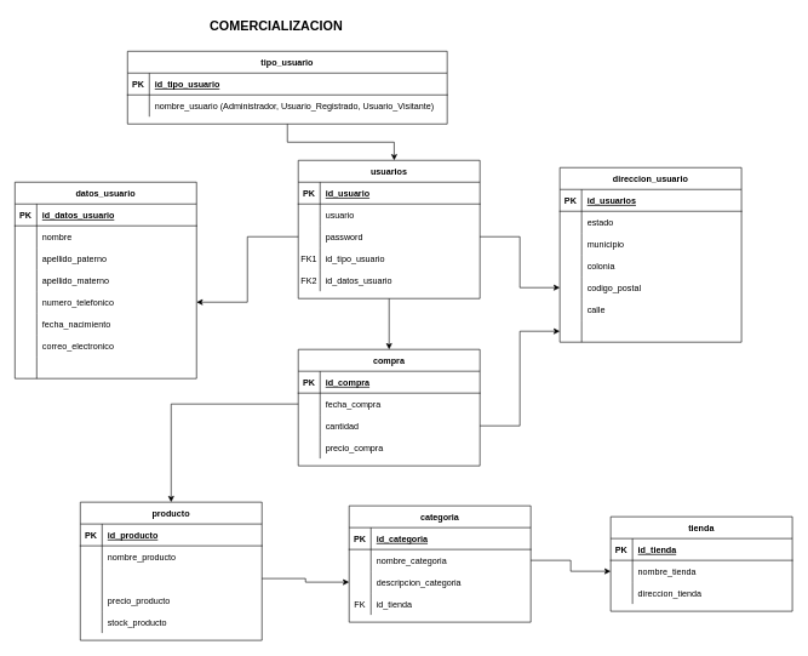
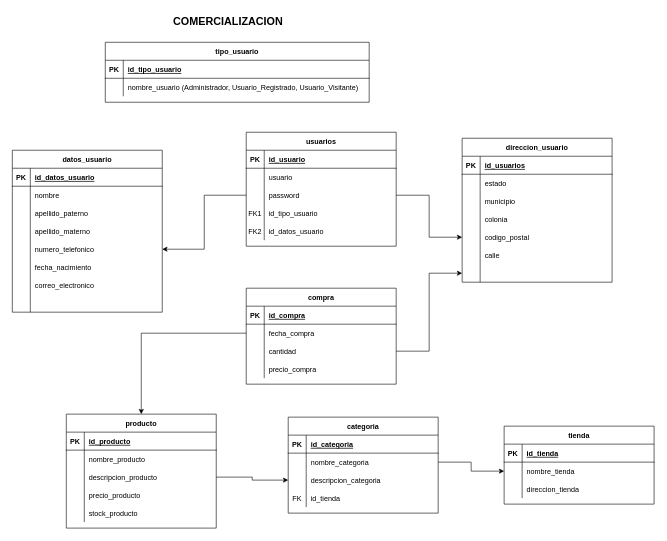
- <mxCell id="19" style="edgeStyle=orthogonalEdgeStyle;rounded=0;orthogonalLoop=1;jettySize=auto;html=1;exitX=0.5;exitY=1;exitDx=0;exitDy=0;entryX=0.528;entryY=0;entryDx=0;entryDy=0;entryPerimeter=0;" parent="1" source="20" target="3" edge="1"><mxGeometry relative="1" as="geometry" /></mxCell>
- <mxCell id="2" style="edgeStyle=orthogonalEdgeStyle;rounded=0;orthogonalLoop=1;jettySize=auto;html=1;exitX=0.5;exitY=1;exitDx=0;exitDy=0;entryX=0.5;entryY=0;entryDx=0;entryDy=0;" edge="1" parent="1" source="3" target="114"><mxGeometry relative="1" as="geometry" /></mxCell>
+ <mxCell id="107" value="descripcion_producto" style="shape=partialRectangle;overflow=hidden;connectable=0;fillColor=none;top=0;left=0;bottom=0;right=0;align=left;spacingLeft=6;" parent="105" vertex="1"><mxGeometry x="30" width="220" height="30" as="geometry"><mxRectangle width="220" height="30" as="alternateBounds" /></mxGeometry></mxCell>
